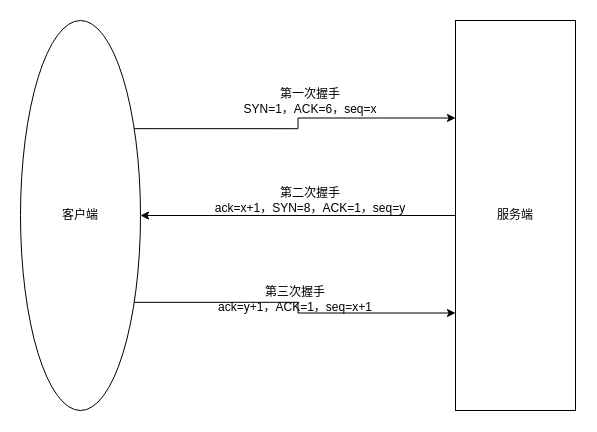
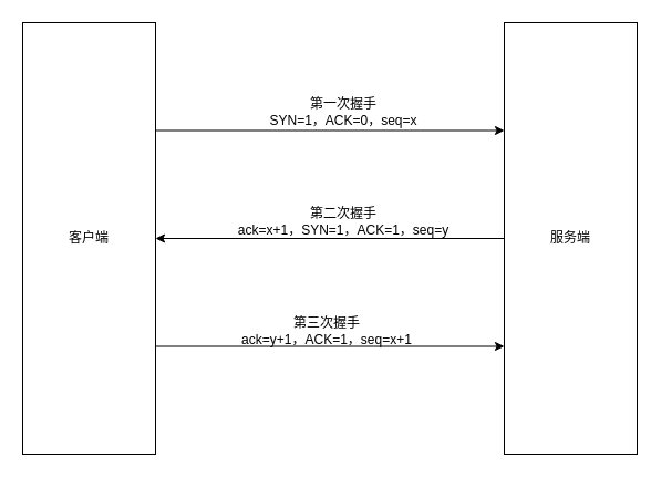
- <mxCell id="7" value="第一次握手&lt;br&gt;SYN=1，ACK=6，seq=x" style="text;html=1;strokeColor=none;fillColor=none;align=center;verticalAlign=middle;whiteSpace=wrap;rounded=0;" vertex="1" parent="1"><mxGeometry x="230" y="86" width="160" height="30" as="geometry" /></mxCell>
+ <mxCell id="7" value="第一次握手&lt;br&gt;SYN=1，ACK=0，seq=x" style="text;html=1;strokeColor=none;fillColor=none;align=center;verticalAlign=middle;whiteSpace=wrap;rounded=0;" vertex="1" parent="1"><mxGeometry x="230" y="86" width="160" height="30" as="geometry" /></mxCell>
- <mxCell id="8" value="第二次握手&lt;br&gt;ack=x+1，SYN=8，ACK=1，seq=y" style="text;html=1;strokeColor=none;fillColor=none;align=center;verticalAlign=middle;whiteSpace=wrap;rounded=0;" vertex="1" parent="1"><mxGeometry x="210" y="185" width="200" height="30" as="geometry" /></mxCell>
+ <mxCell id="8" value="第二次握手&lt;br&gt;ack=x+1，SYN=1，ACK=1，seq=y" style="text;html=1;strokeColor=none;fillColor=none;align=center;verticalAlign=middle;whiteSpace=wrap;rounded=0;" vertex="1" parent="1"><mxGeometry x="210" y="185" width="200" height="30" as="geometry" /></mxCell>
- <mxCell id="4" value="客户端" style="ellipse;whiteSpace=wrap;html=1;" vertex="1" parent="1"><mxGeometry x="20" y="20" width="120" height="390" as="geometry" /></mxCell>
+ <mxCell id="4" value="客户端" style="rounded=0;whiteSpace=wrap;html=1;" vertex="1" parent="1"><mxGeometry x="20" y="20" width="120" height="390" as="geometry" /></mxCell>
